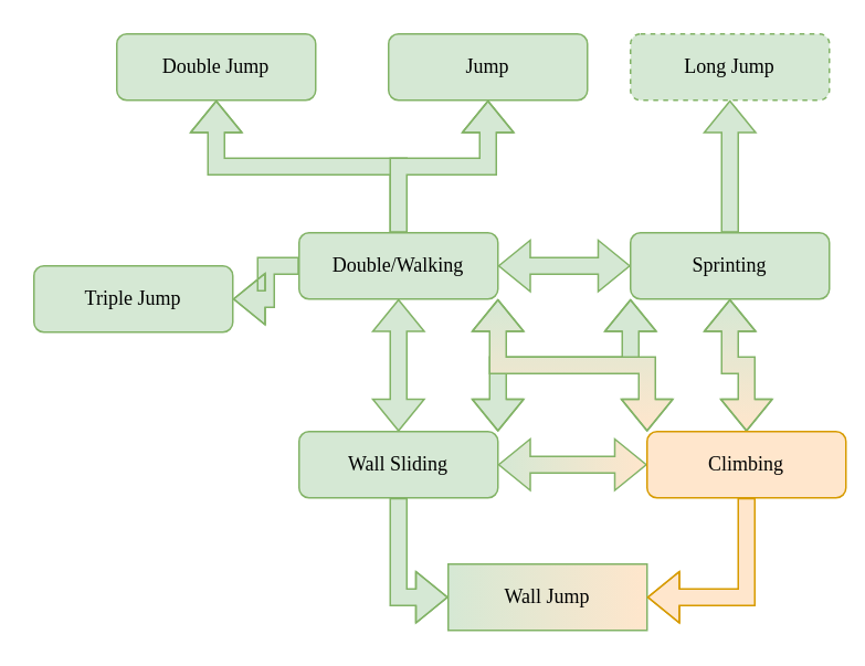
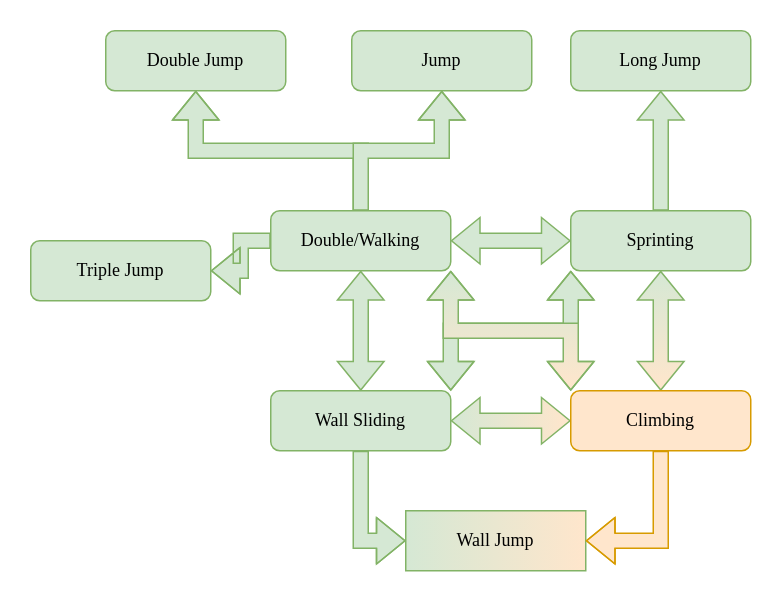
- <mxCell id="11" value="&lt;font face=&quot;Verdana&quot;&gt;Long Jump&lt;/font&gt;" style="rounded=1;whiteSpace=wrap;html=1;fillColor=#d5e8d4;strokeColor=#82b366;dashed=1;" parent="1" vertex="1"><mxGeometry x="380" y="20" width="120" height="40" as="geometry" /></mxCell>
+ <mxCell id="11" value="&lt;font face=&quot;Verdana&quot;&gt;Long Jump&lt;/font&gt;" style="rounded=1;whiteSpace=wrap;html=1;fillColor=#d5e8d4;strokeColor=#82b366;" parent="1" vertex="1"><mxGeometry x="380" y="20" width="120" height="40" as="geometry" /></mxCell>
- <mxCell id="21" value="&lt;font face=&quot;Verdana&quot;&gt;Climbing&lt;/font&gt;" style="rounded=1;whiteSpace=wrap;html=1;fillColor=#ffe6cc;strokeColor=#d79b00;" parent="1" vertex="1"><mxGeometry x="390" y="260" width="120" height="40" as="geometry" /></mxCell>
+ <mxCell id="21" value="&lt;font face=&quot;Verdana&quot;&gt;Climbing&lt;/font&gt;" style="rounded=1;whiteSpace=wrap;html=1;fillColor=#ffe6cc;strokeColor=#d79b00;" parent="1" vertex="1"><mxGeometry x="380" y="260" width="120" height="40" as="geometry" /></mxCell>
